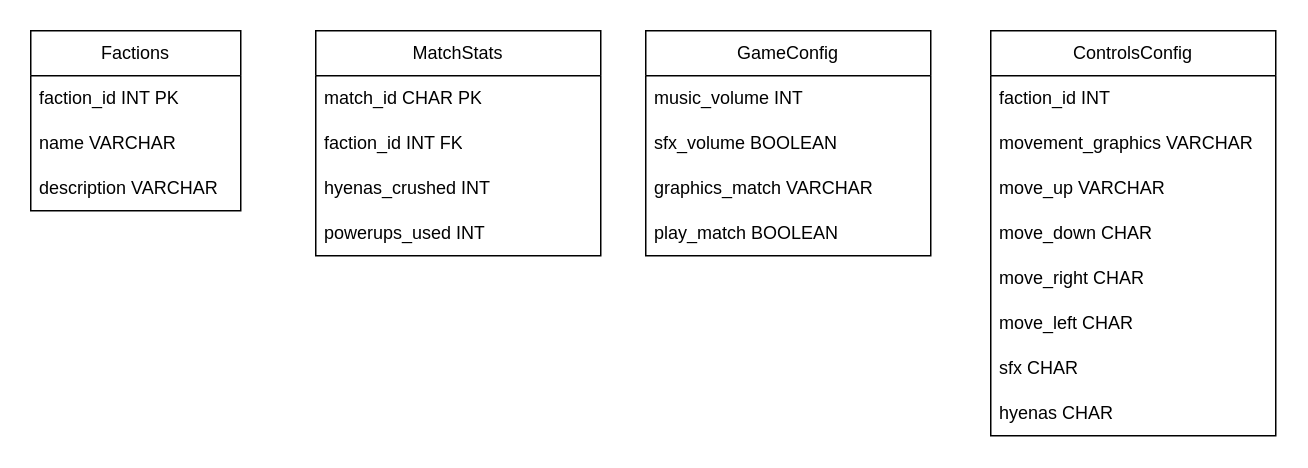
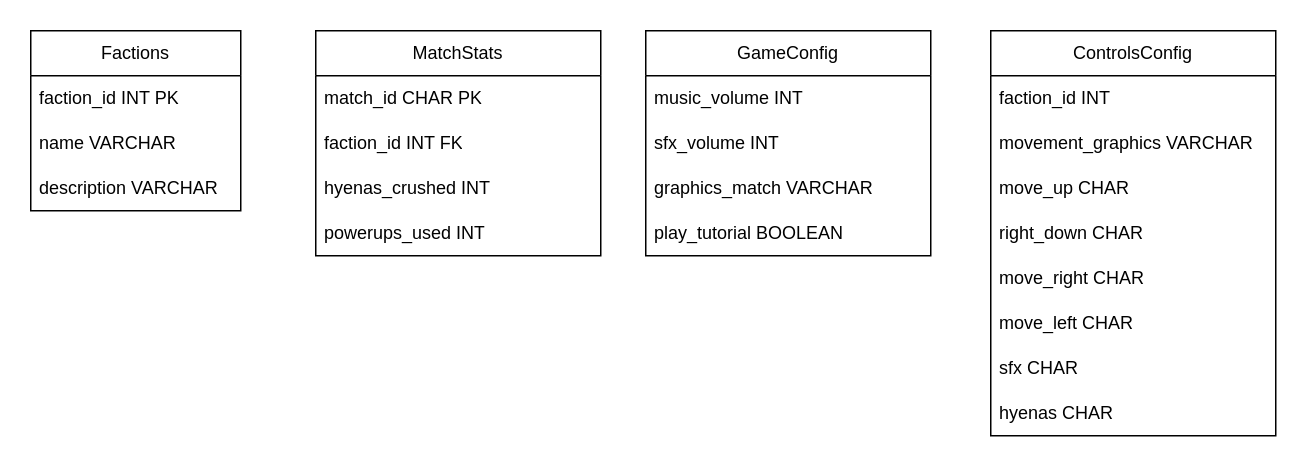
- <mxCell id="13" value="sfx_volume BOOLEAN" style="text;strokeColor=none;fillColor=none;align=left;verticalAlign=middle;spacingLeft=4;spacingRight=4;overflow=hidden;points=[[0,0.5],[1,0.5]];portConstraint=eastwest;rotatable=0;whiteSpace=wrap;html=1;" vertex="1" parent="11"><mxGeometry y="60" width="190" height="30" as="geometry" /></mxCell>
+ <mxCell id="13" value="sfx_volume INT" style="text;strokeColor=none;fillColor=none;align=left;verticalAlign=middle;spacingLeft=4;spacingRight=4;overflow=hidden;points=[[0,0.5],[1,0.5]];portConstraint=eastwest;rotatable=0;whiteSpace=wrap;html=1;" vertex="1" parent="11"><mxGeometry y="60" width="190" height="30" as="geometry" /></mxCell>
- <mxCell id="19" value="&lt;div style=&quot;text-align: center;&quot;&gt;move_up VARCHAR&lt;/div&gt;" style="text;strokeColor=none;fillColor=none;align=left;verticalAlign=middle;spacingLeft=4;spacingRight=4;overflow=hidden;points=[[0,0.5],[1,0.5]];portConstraint=eastwest;rotatable=0;whiteSpace=wrap;html=1;" vertex="1" parent="16"><mxGeometry y="90" width="190" height="30" as="geometry" /></mxCell>
+ <mxCell id="19" value="&lt;div style=&quot;text-align: center;&quot;&gt;move_up CHAR&lt;/div&gt;" style="text;strokeColor=none;fillColor=none;align=left;verticalAlign=middle;spacingLeft=4;spacingRight=4;overflow=hidden;points=[[0,0.5],[1,0.5]];portConstraint=eastwest;rotatable=0;whiteSpace=wrap;html=1;" vertex="1" parent="16"><mxGeometry y="90" width="190" height="30" as="geometry" /></mxCell>
- <mxCell id="15" value="&lt;div style=&quot;text-align: center;&quot;&gt;&lt;span style=&quot;background-color: transparent;&quot;&gt;play_match BOOLEAN&lt;/span&gt;&lt;/div&gt;" style="text;strokeColor=none;fillColor=none;align=left;verticalAlign=middle;spacingLeft=4;spacingRight=4;overflow=hidden;points=[[0,0.5],[1,0.5]];portConstraint=eastwest;rotatable=0;whiteSpace=wrap;html=1;" vertex="1" parent="11"><mxGeometry y="120" width="190" height="30" as="geometry" /></mxCell>
+ <mxCell id="15" value="&lt;div style=&quot;text-align: center;&quot;&gt;&lt;span style=&quot;background-color: transparent;&quot;&gt;play_tutorial BOOLEAN&lt;/span&gt;&lt;/div&gt;" style="text;strokeColor=none;fillColor=none;align=left;verticalAlign=middle;spacingLeft=4;spacingRight=4;overflow=hidden;points=[[0,0.5],[1,0.5]];portConstraint=eastwest;rotatable=0;whiteSpace=wrap;html=1;" vertex="1" parent="11"><mxGeometry y="120" width="190" height="30" as="geometry" /></mxCell>
- <mxCell id="20" value="&lt;div style=&quot;text-align: center;&quot;&gt;move_down CHAR&lt;/div&gt;" style="text;strokeColor=none;fillColor=none;align=left;verticalAlign=middle;spacingLeft=4;spacingRight=4;overflow=hidden;points=[[0,0.5],[1,0.5]];portConstraint=eastwest;rotatable=0;whiteSpace=wrap;html=1;" vertex="1" parent="16"><mxGeometry y="120" width="190" height="30" as="geometry" /></mxCell>
+ <mxCell id="20" value="&lt;div style=&quot;text-align: center;&quot;&gt;right_down CHAR&lt;/div&gt;" style="text;strokeColor=none;fillColor=none;align=left;verticalAlign=middle;spacingLeft=4;spacingRight=4;overflow=hidden;points=[[0,0.5],[1,0.5]];portConstraint=eastwest;rotatable=0;whiteSpace=wrap;html=1;" vertex="1" parent="16"><mxGeometry y="120" width="190" height="30" as="geometry" /></mxCell>
